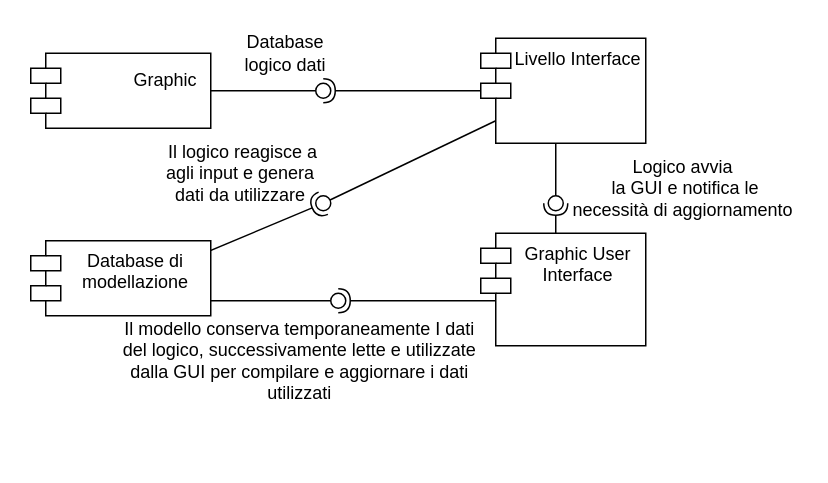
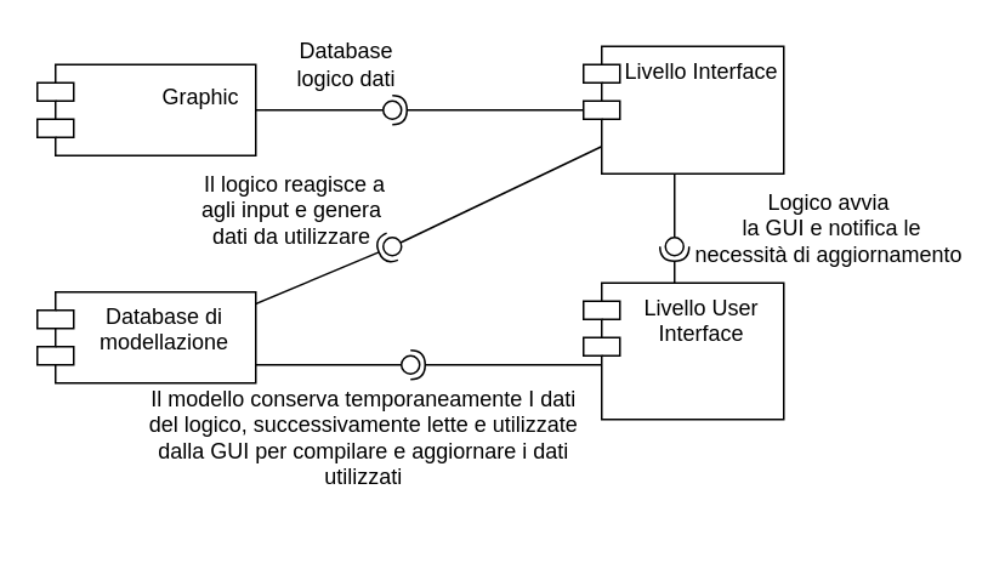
- <mxCell id="15" value="Graphic User Interface" style="shape=module;align=left;spacingLeft=20;align=center;verticalAlign=top;whiteSpace=wrap;html=1;" parent="1" vertex="1"><mxGeometry x="320" y="155" width="110" height="75" as="geometry" /></mxCell>
+ <mxCell id="15" value="Livello User Interface" style="shape=module;align=left;spacingLeft=20;align=center;verticalAlign=top;whiteSpace=wrap;html=1;" parent="1" vertex="1"><mxGeometry x="320" y="155" width="110" height="75" as="geometry" /></mxCell>
